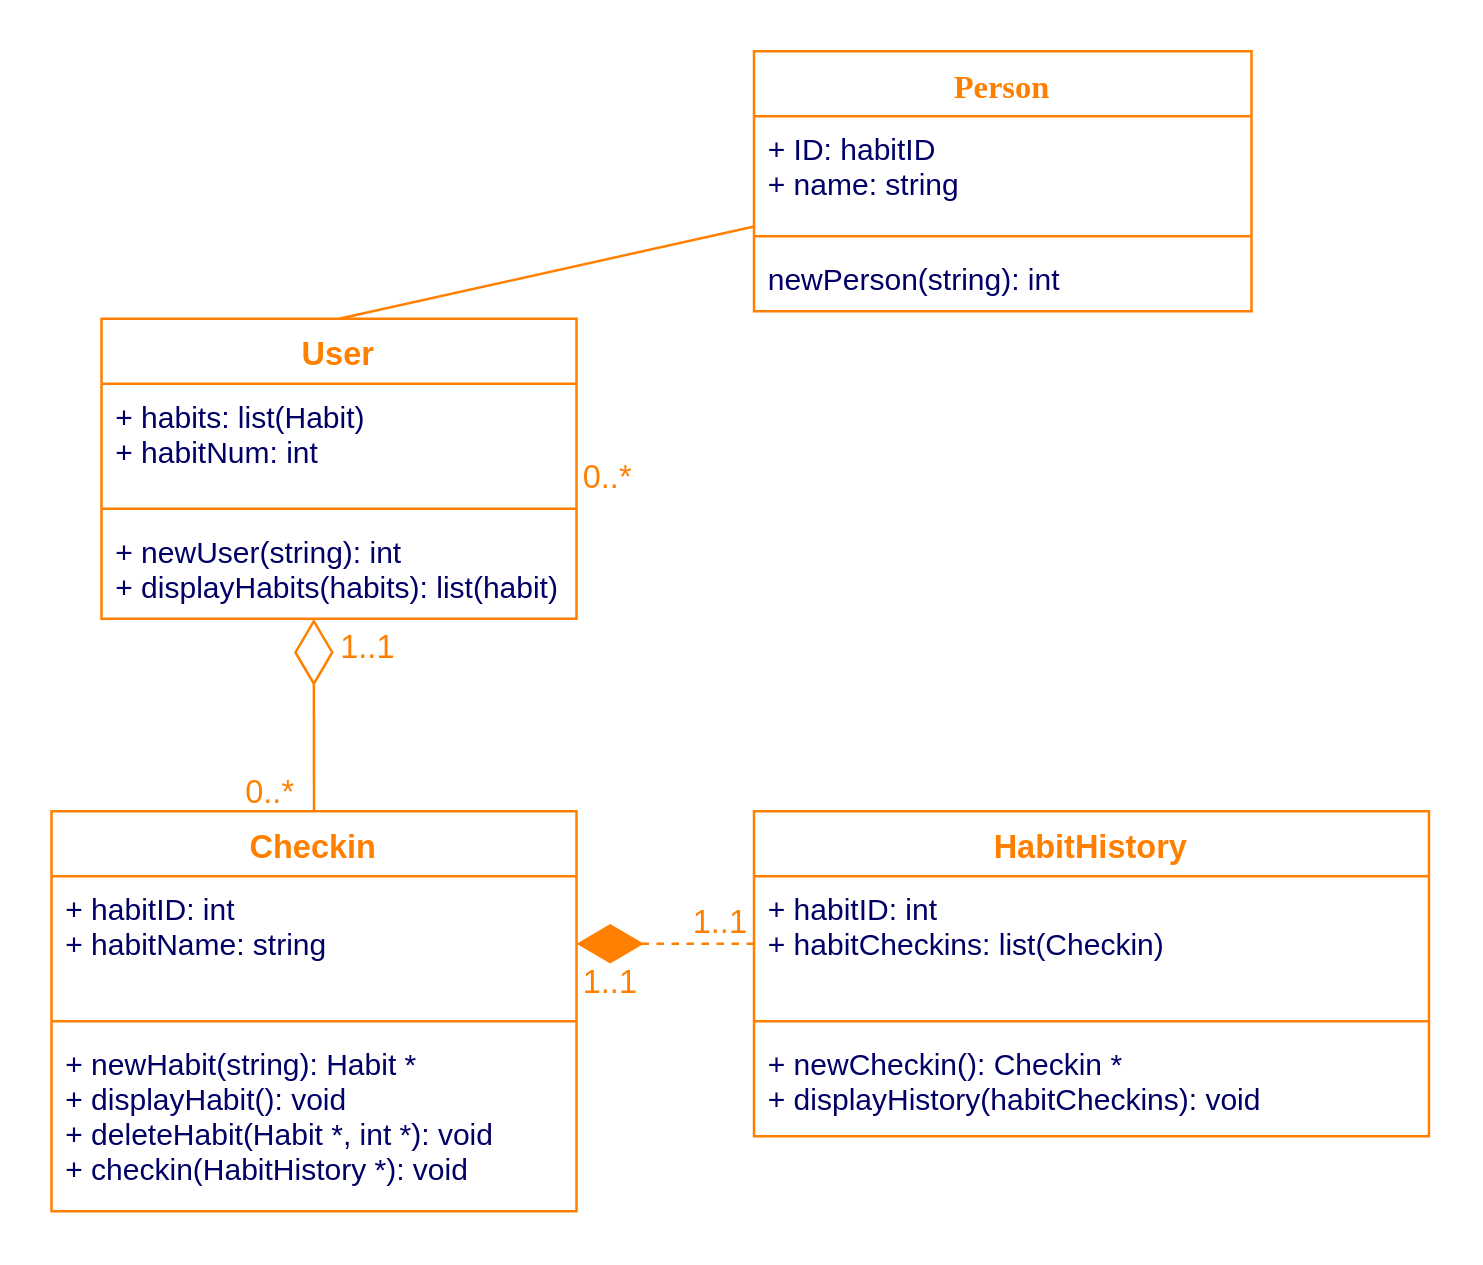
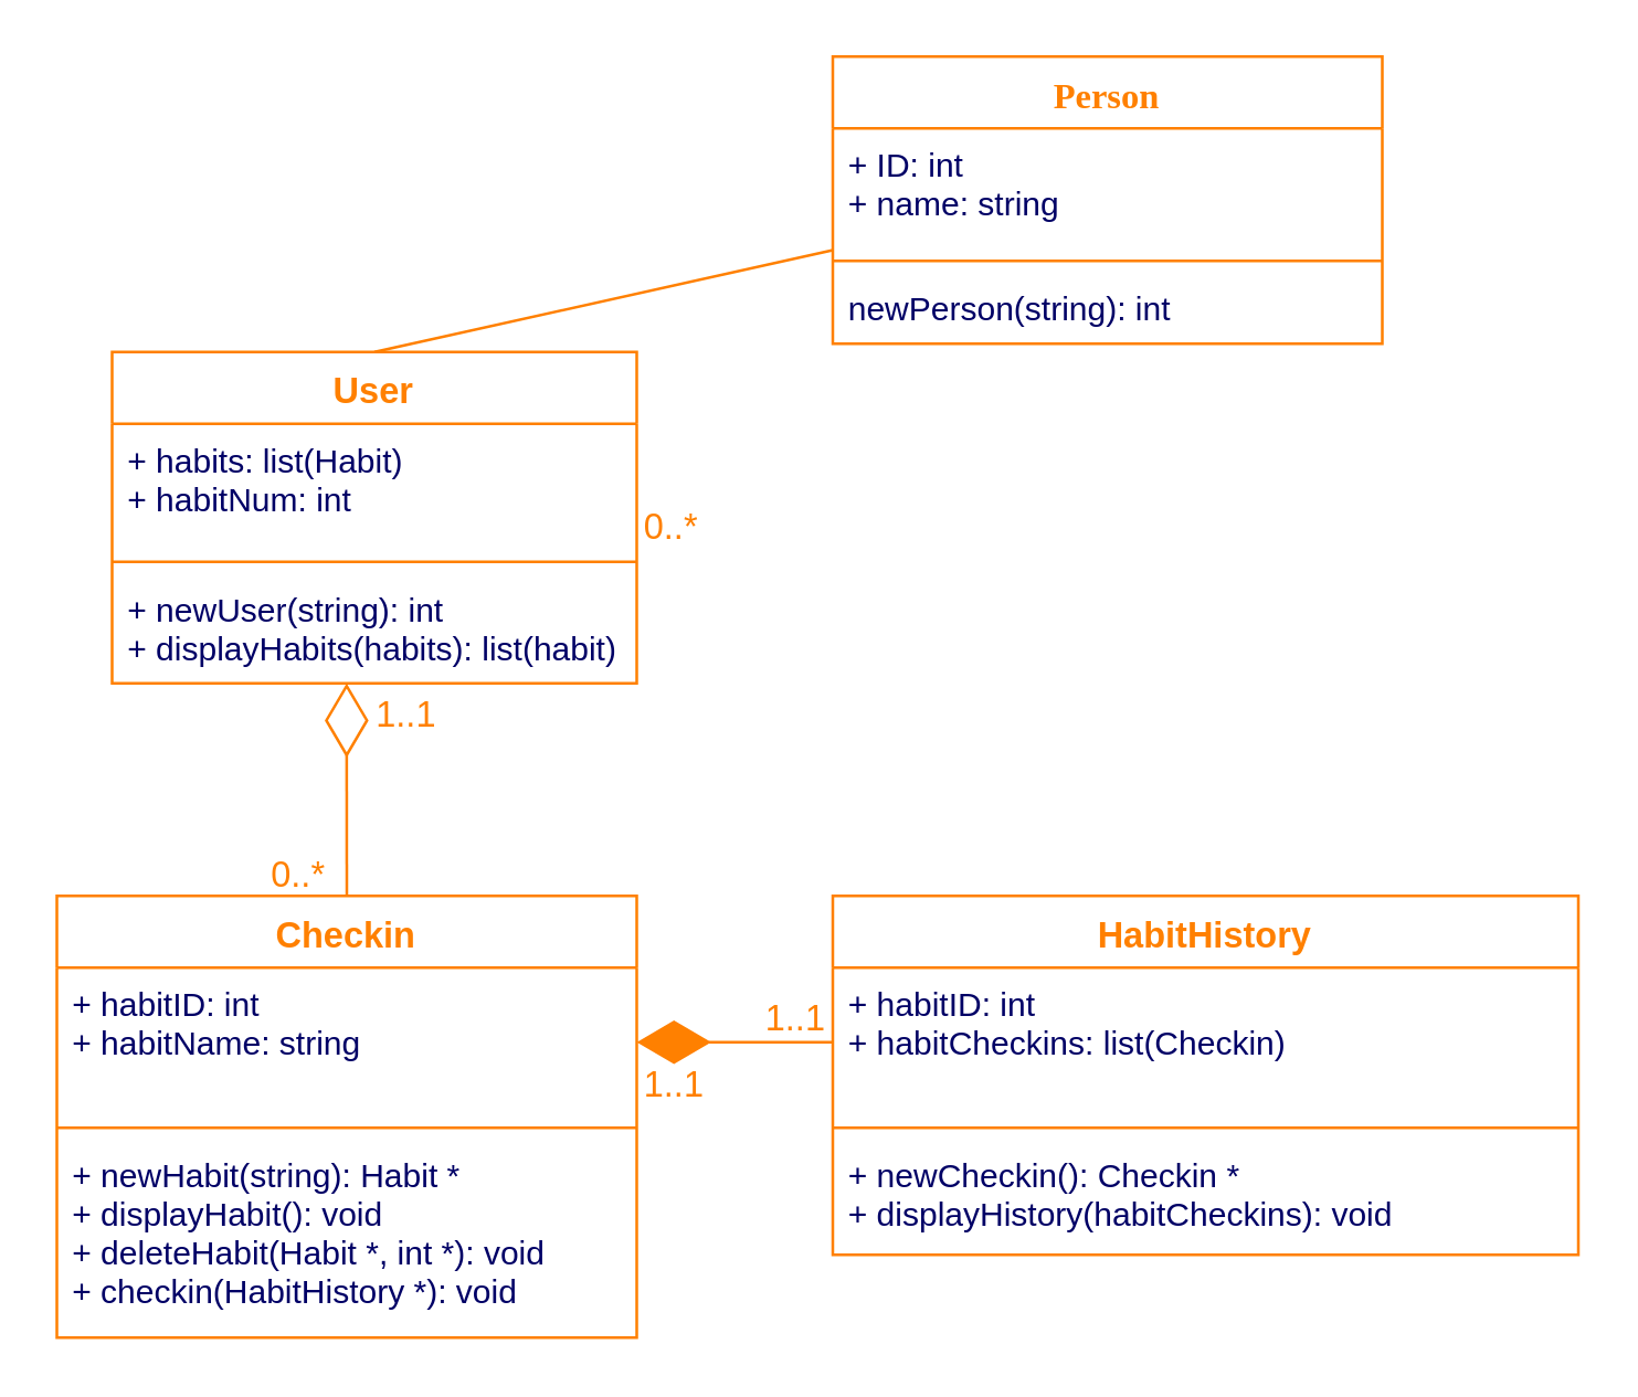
- <mxCell id="24" value="+ ID: habitID&#10;+ name: string" style="text;strokeColor=none;fillColor=none;align=left;verticalAlign=top;spacingLeft=4;spacingRight=4;overflow=hidden;rotatable=0;points=[[0,0.5],[1,0.5]];portConstraint=eastwest;fontColor=#000066;" parent="23" vertex="1"><mxGeometry y="26" width="199" height="44" as="geometry" /></mxCell>
+ <mxCell id="24" value="+ ID: int&#10;+ name: string" style="text;strokeColor=none;fillColor=none;align=left;verticalAlign=top;spacingLeft=4;spacingRight=4;overflow=hidden;rotatable=0;points=[[0,0.5],[1,0.5]];portConstraint=eastwest;fontColor=#000066;" parent="23" vertex="1"><mxGeometry y="26" width="199" height="44" as="geometry" /></mxCell>
- <mxCell id="7" value="" style="endArrow=diamondThin;endFill=1;endSize=24;html=1;strokeColor=#FF8000;fontSize=13;fontColor=#000066;exitX=0;exitY=0.5;dashed=1;" parent="1" source="13" target="3" edge="1"><mxGeometry width="160" relative="1" as="geometry"><mxPoint x="246" y="364" as="sourcePoint" /><mxPoint x="190" y="365" as="targetPoint" /></mxGeometry></mxCell>
+ <mxCell id="7" value="" style="endArrow=diamondThin;endFill=1;endSize=24;html=1;strokeColor=#FF8000;fontSize=13;fontColor=#000066;exitX=0;exitY=0.5;" parent="1" source="13" target="3" edge="1"><mxGeometry width="160" relative="1" as="geometry"><mxPoint x="246" y="364" as="sourcePoint" /><mxPoint x="190" y="365" as="targetPoint" /></mxGeometry></mxCell>
